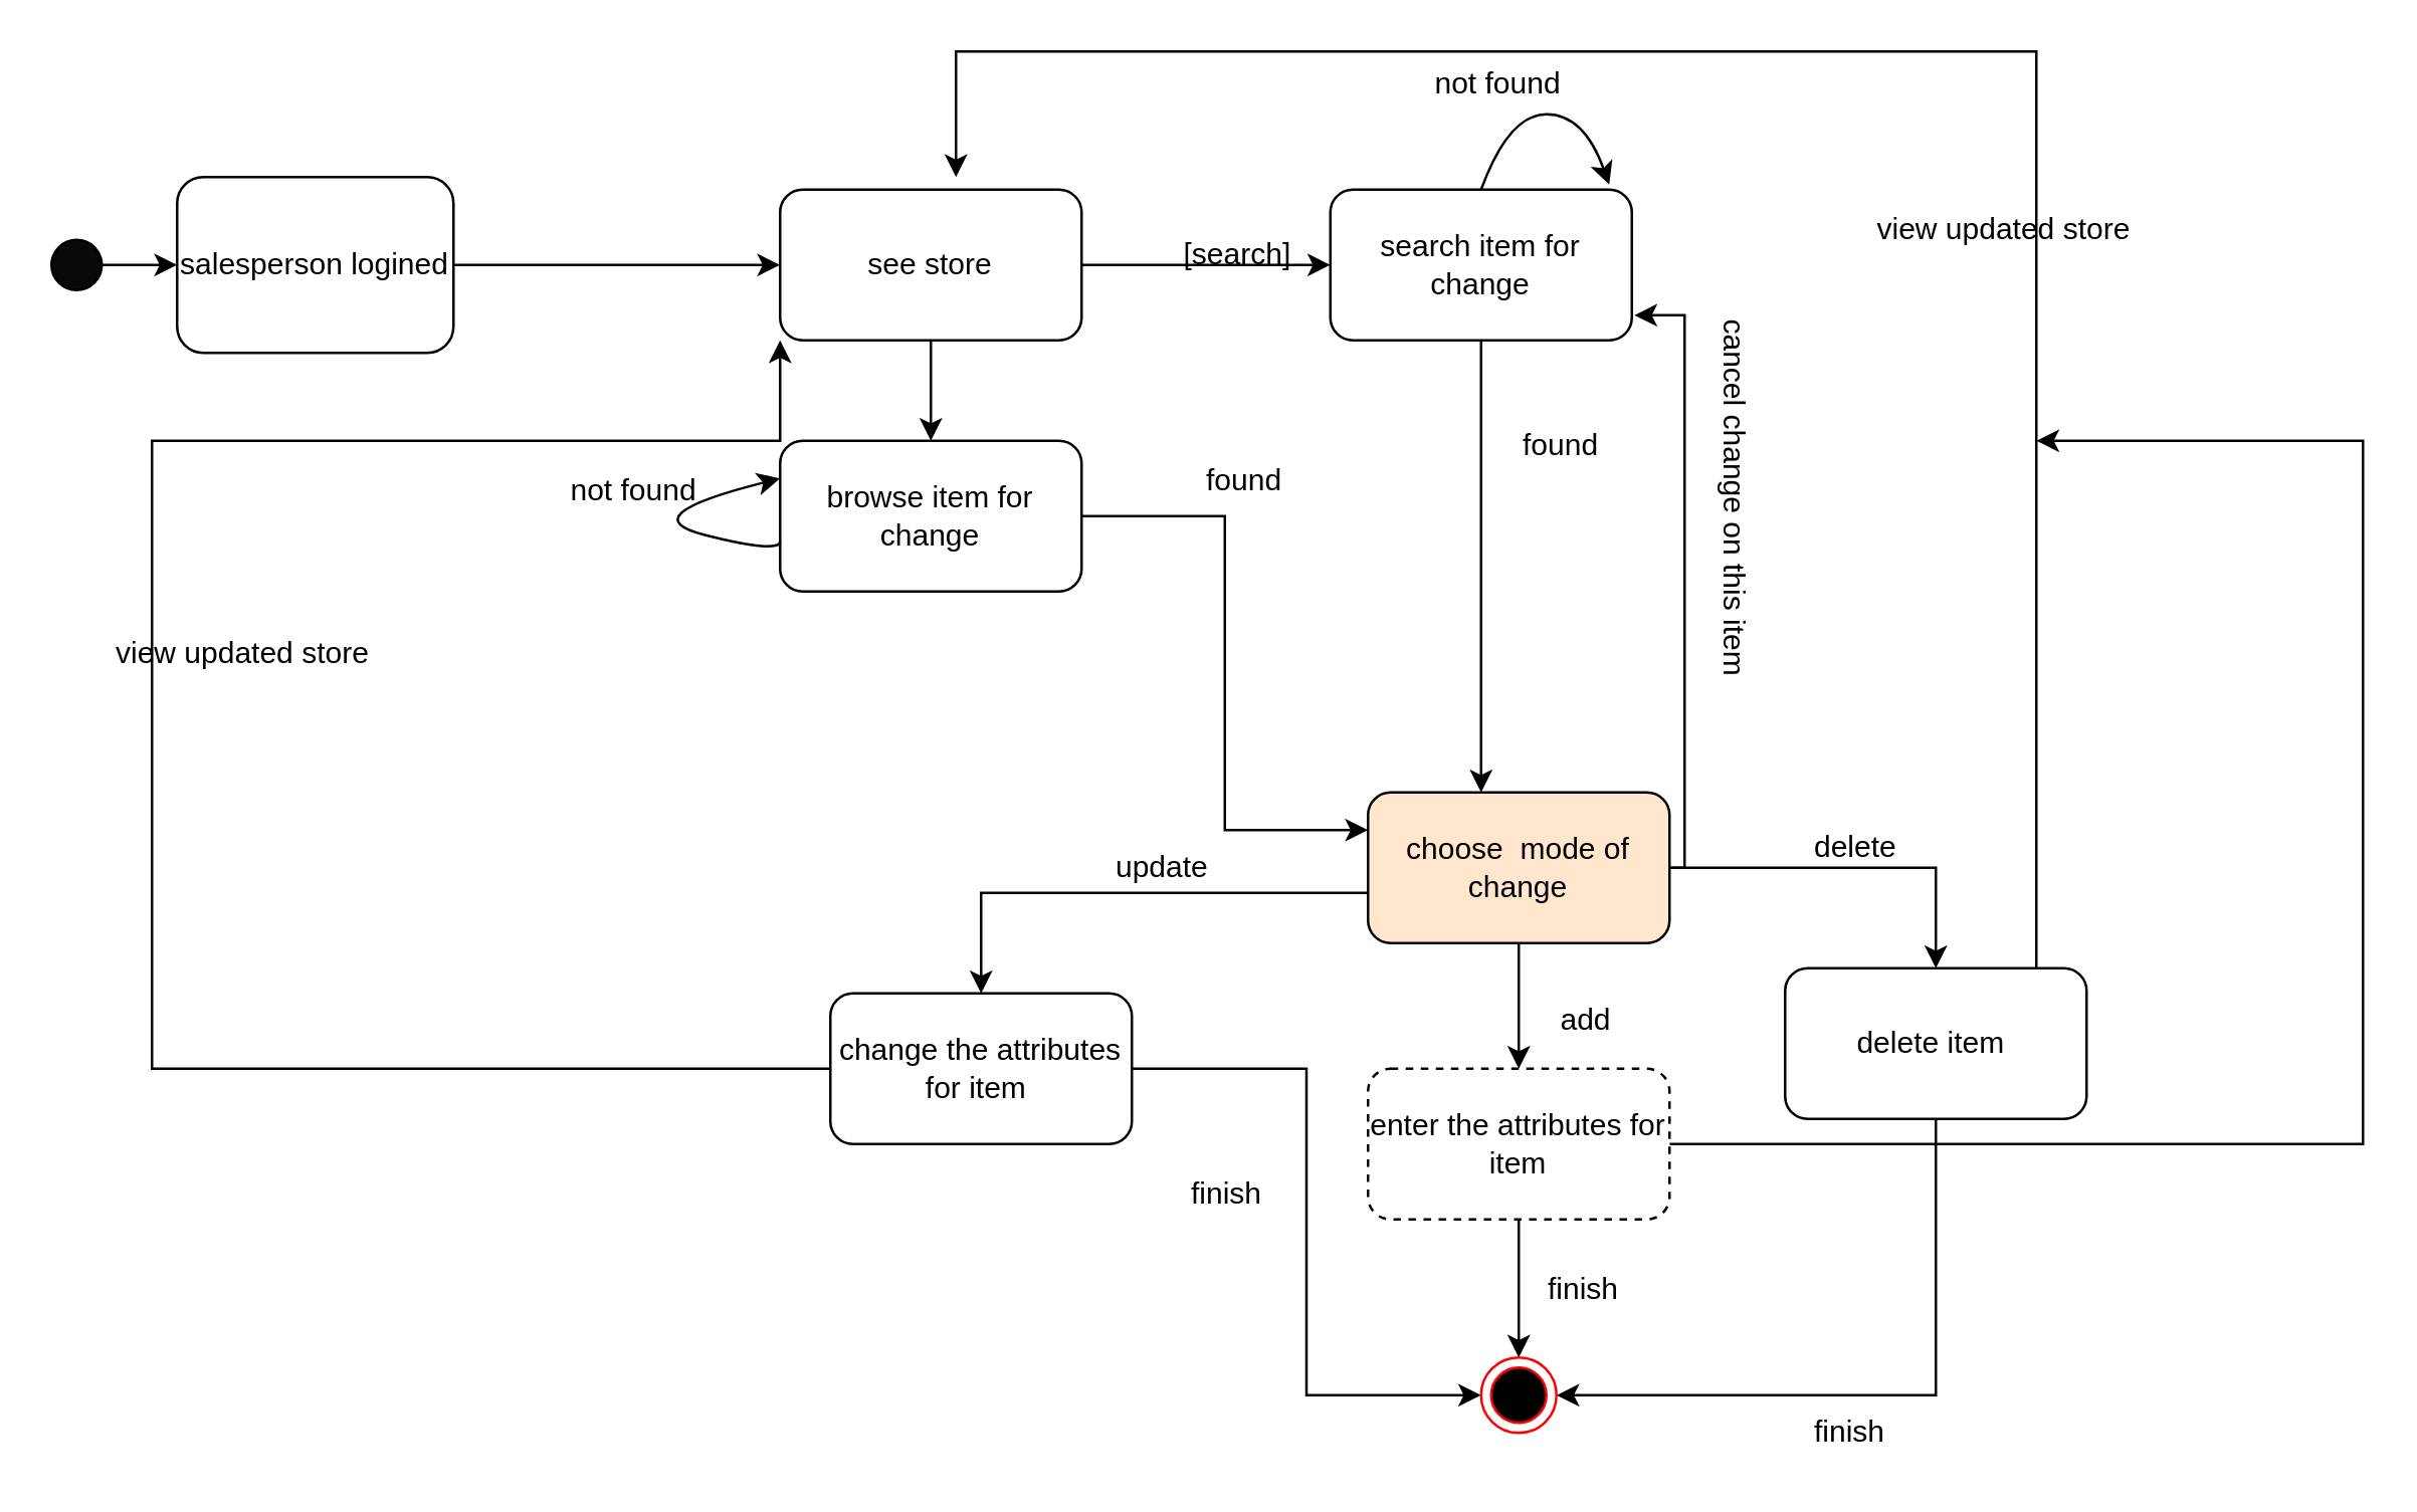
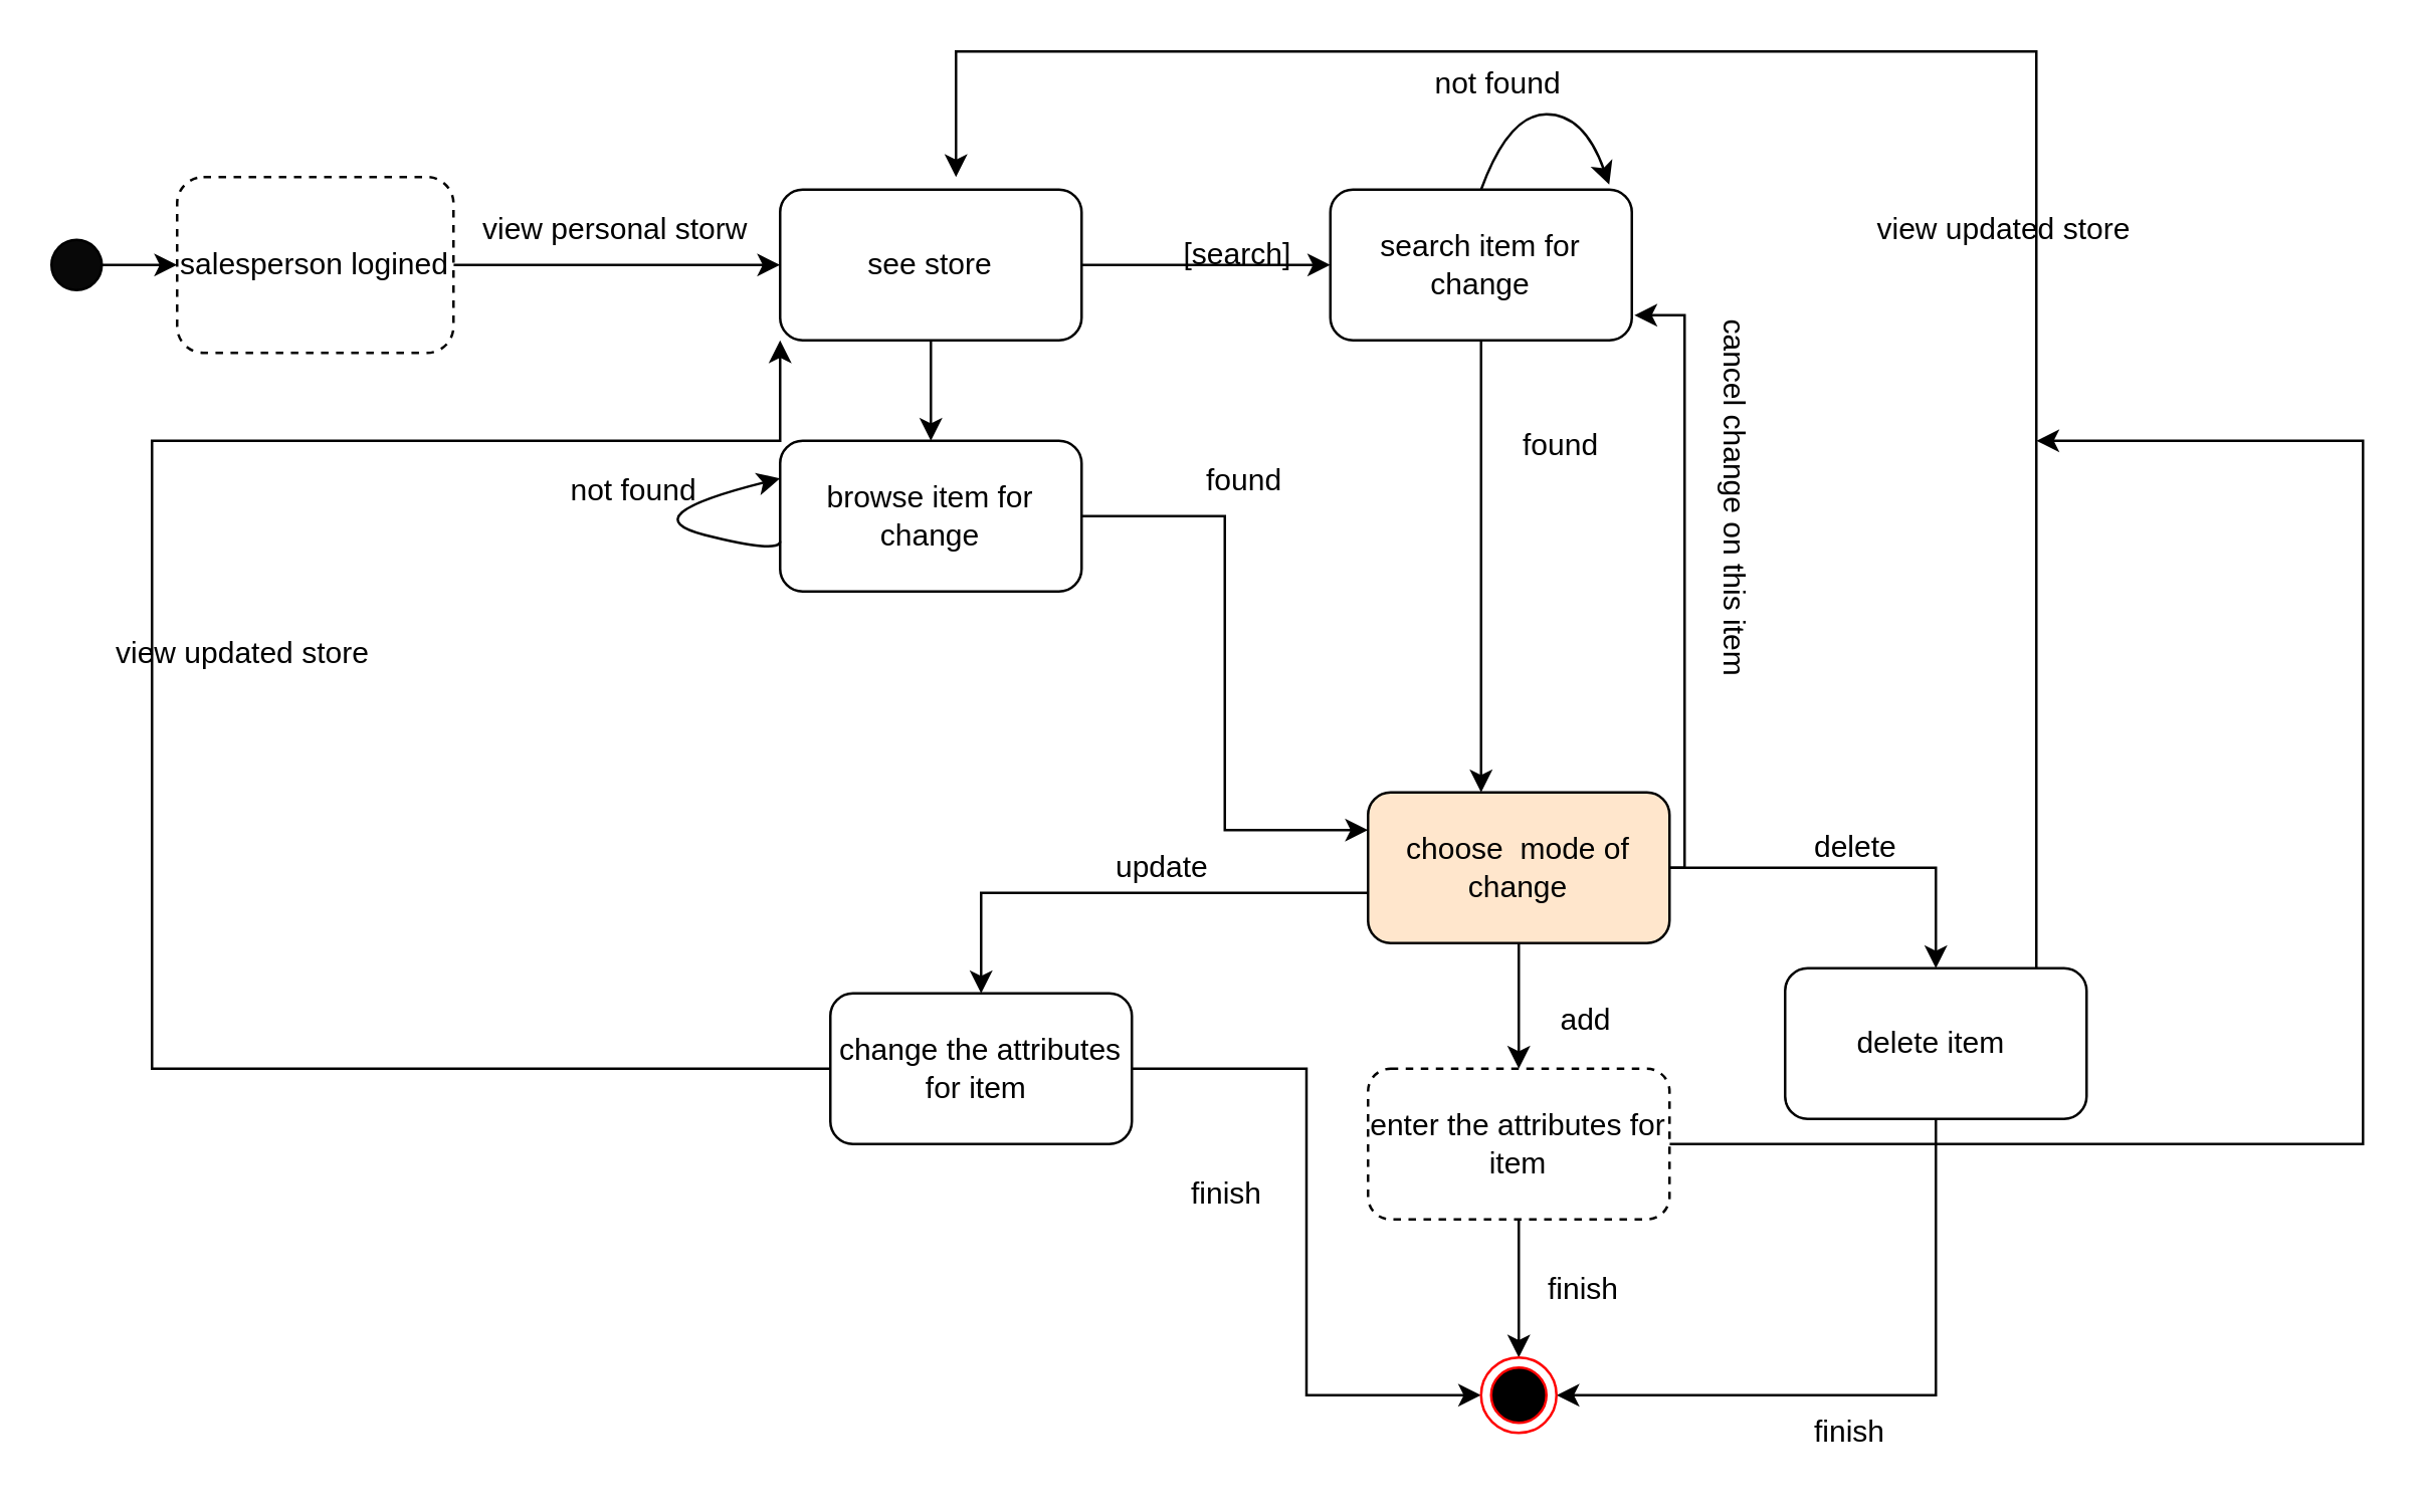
+ <mxCell id="29" value="view personal storw" style="text;html=1;resizable=0;points=[];autosize=1;align=left;verticalAlign=top;spacingTop=-4;" parent="1" vertex="1"><mxGeometry x="190" y="81" width="120" height="20" as="geometry" /></mxCell>
- <mxCell id="5" value="salesperson logined" style="rounded=1;whiteSpace=wrap;html=1;" parent="1" vertex="1"><mxGeometry x="70" y="70" width="110" height="70" as="geometry" /></mxCell>
+ <mxCell id="5" value="salesperson logined" style="rounded=1;whiteSpace=wrap;html=1;dashed=1;" parent="1" vertex="1"><mxGeometry x="70" y="70" width="110" height="70" as="geometry" /></mxCell>
